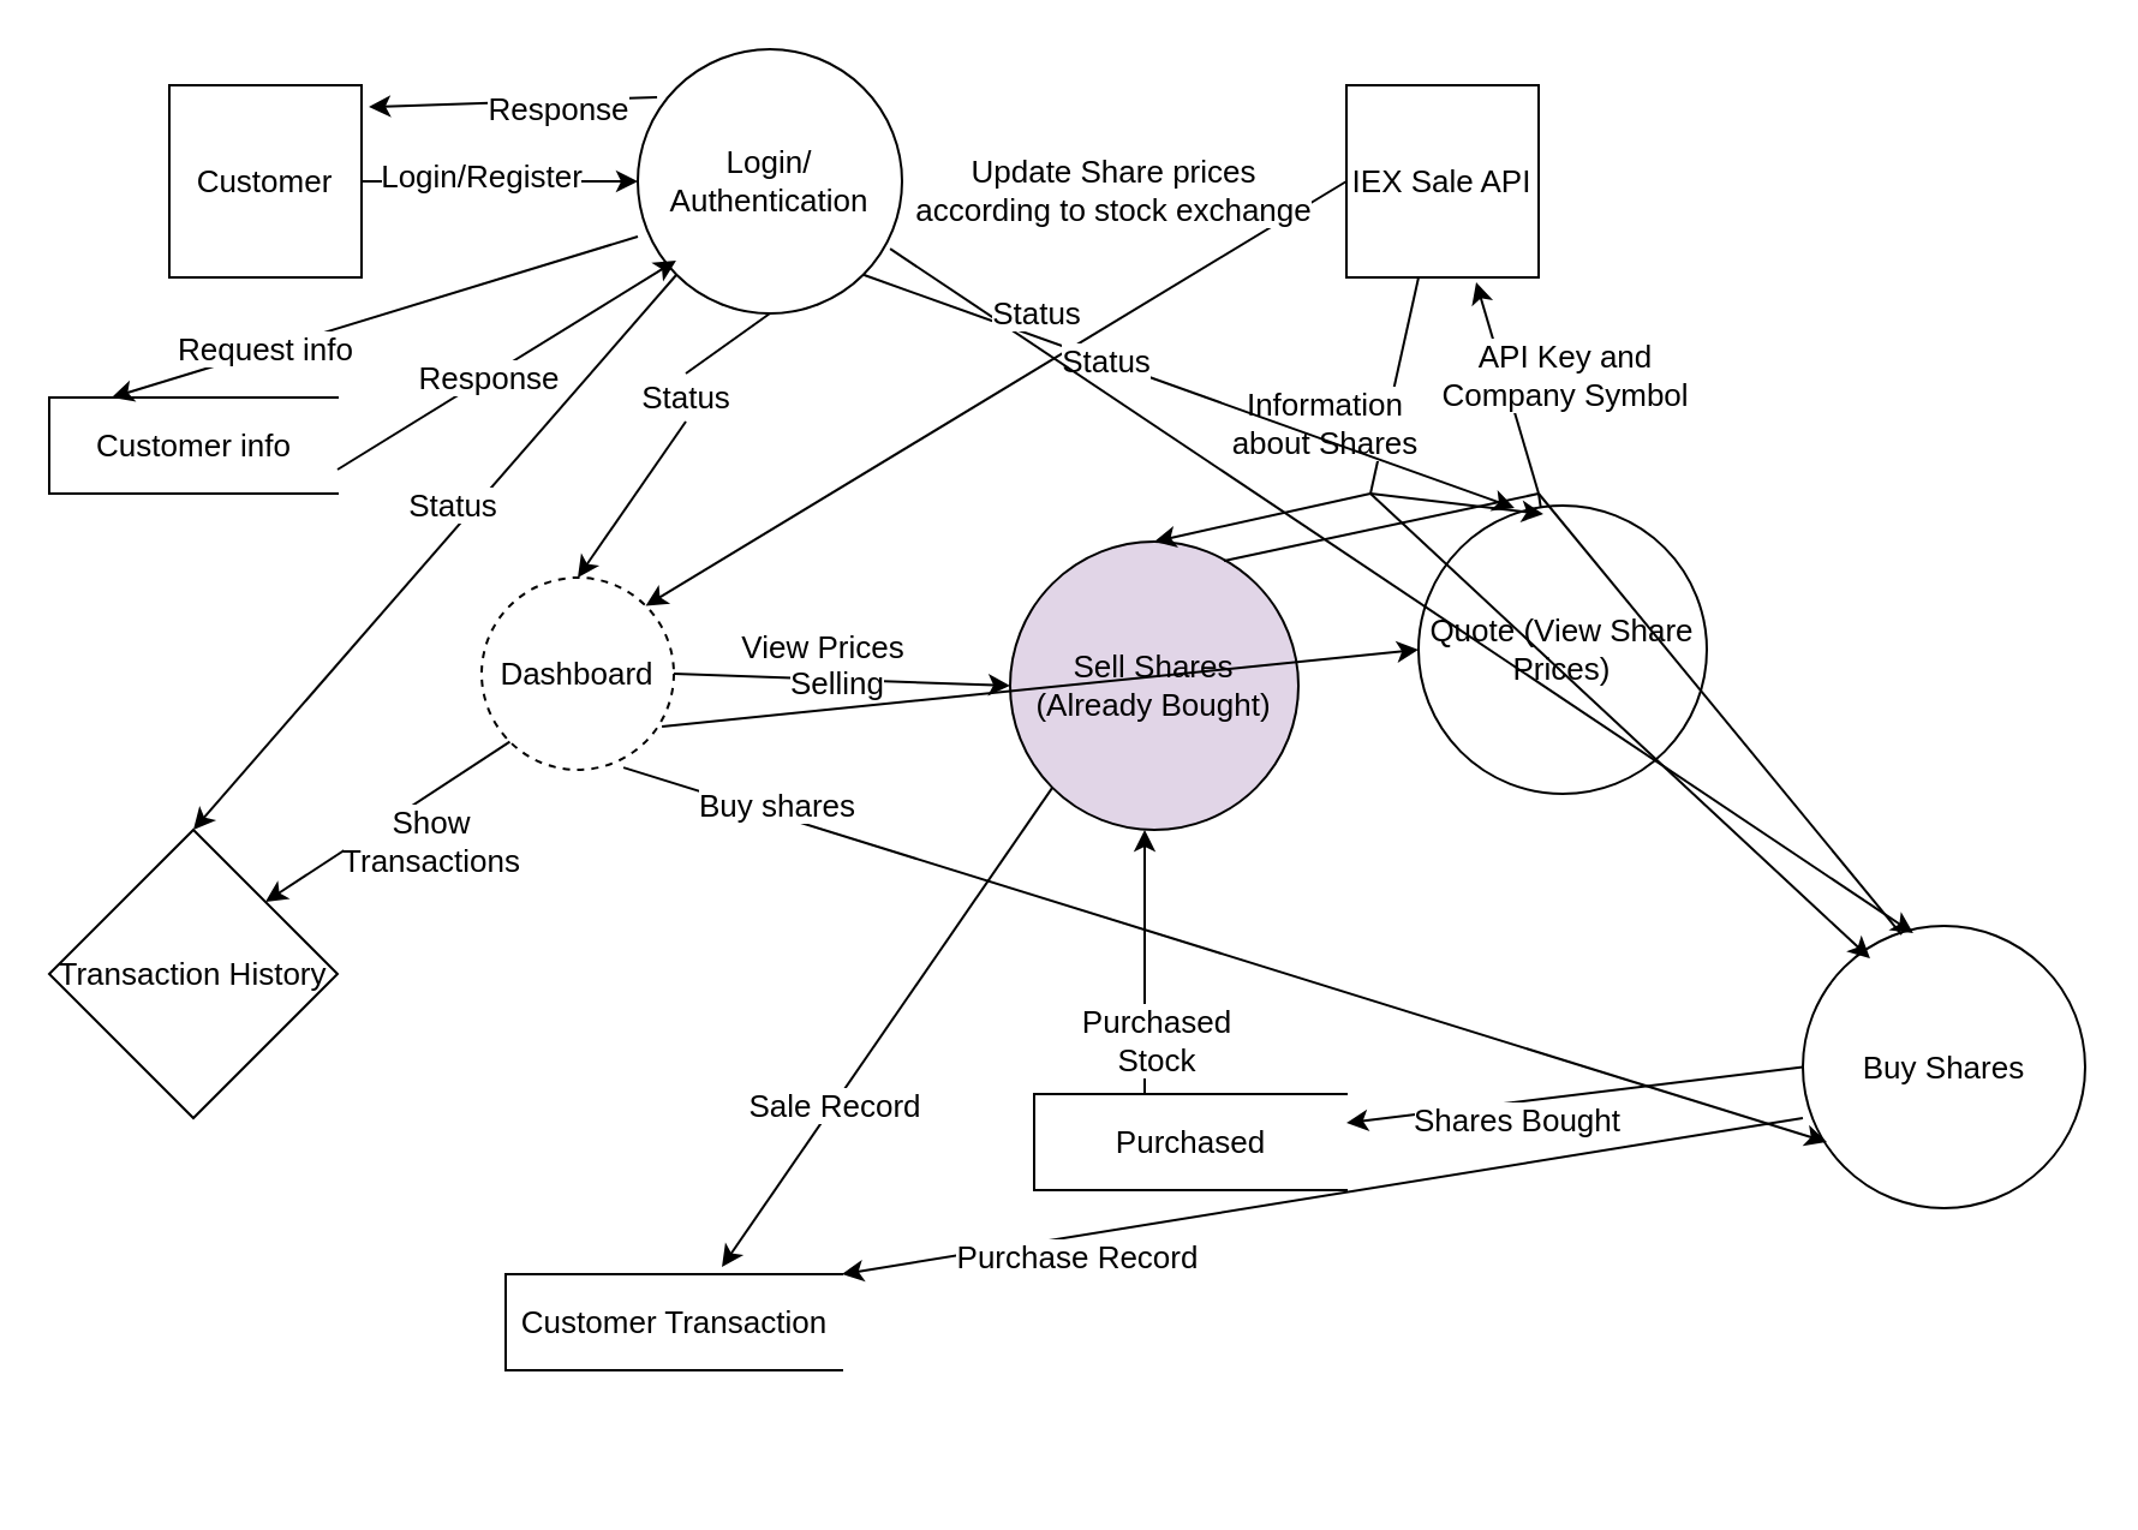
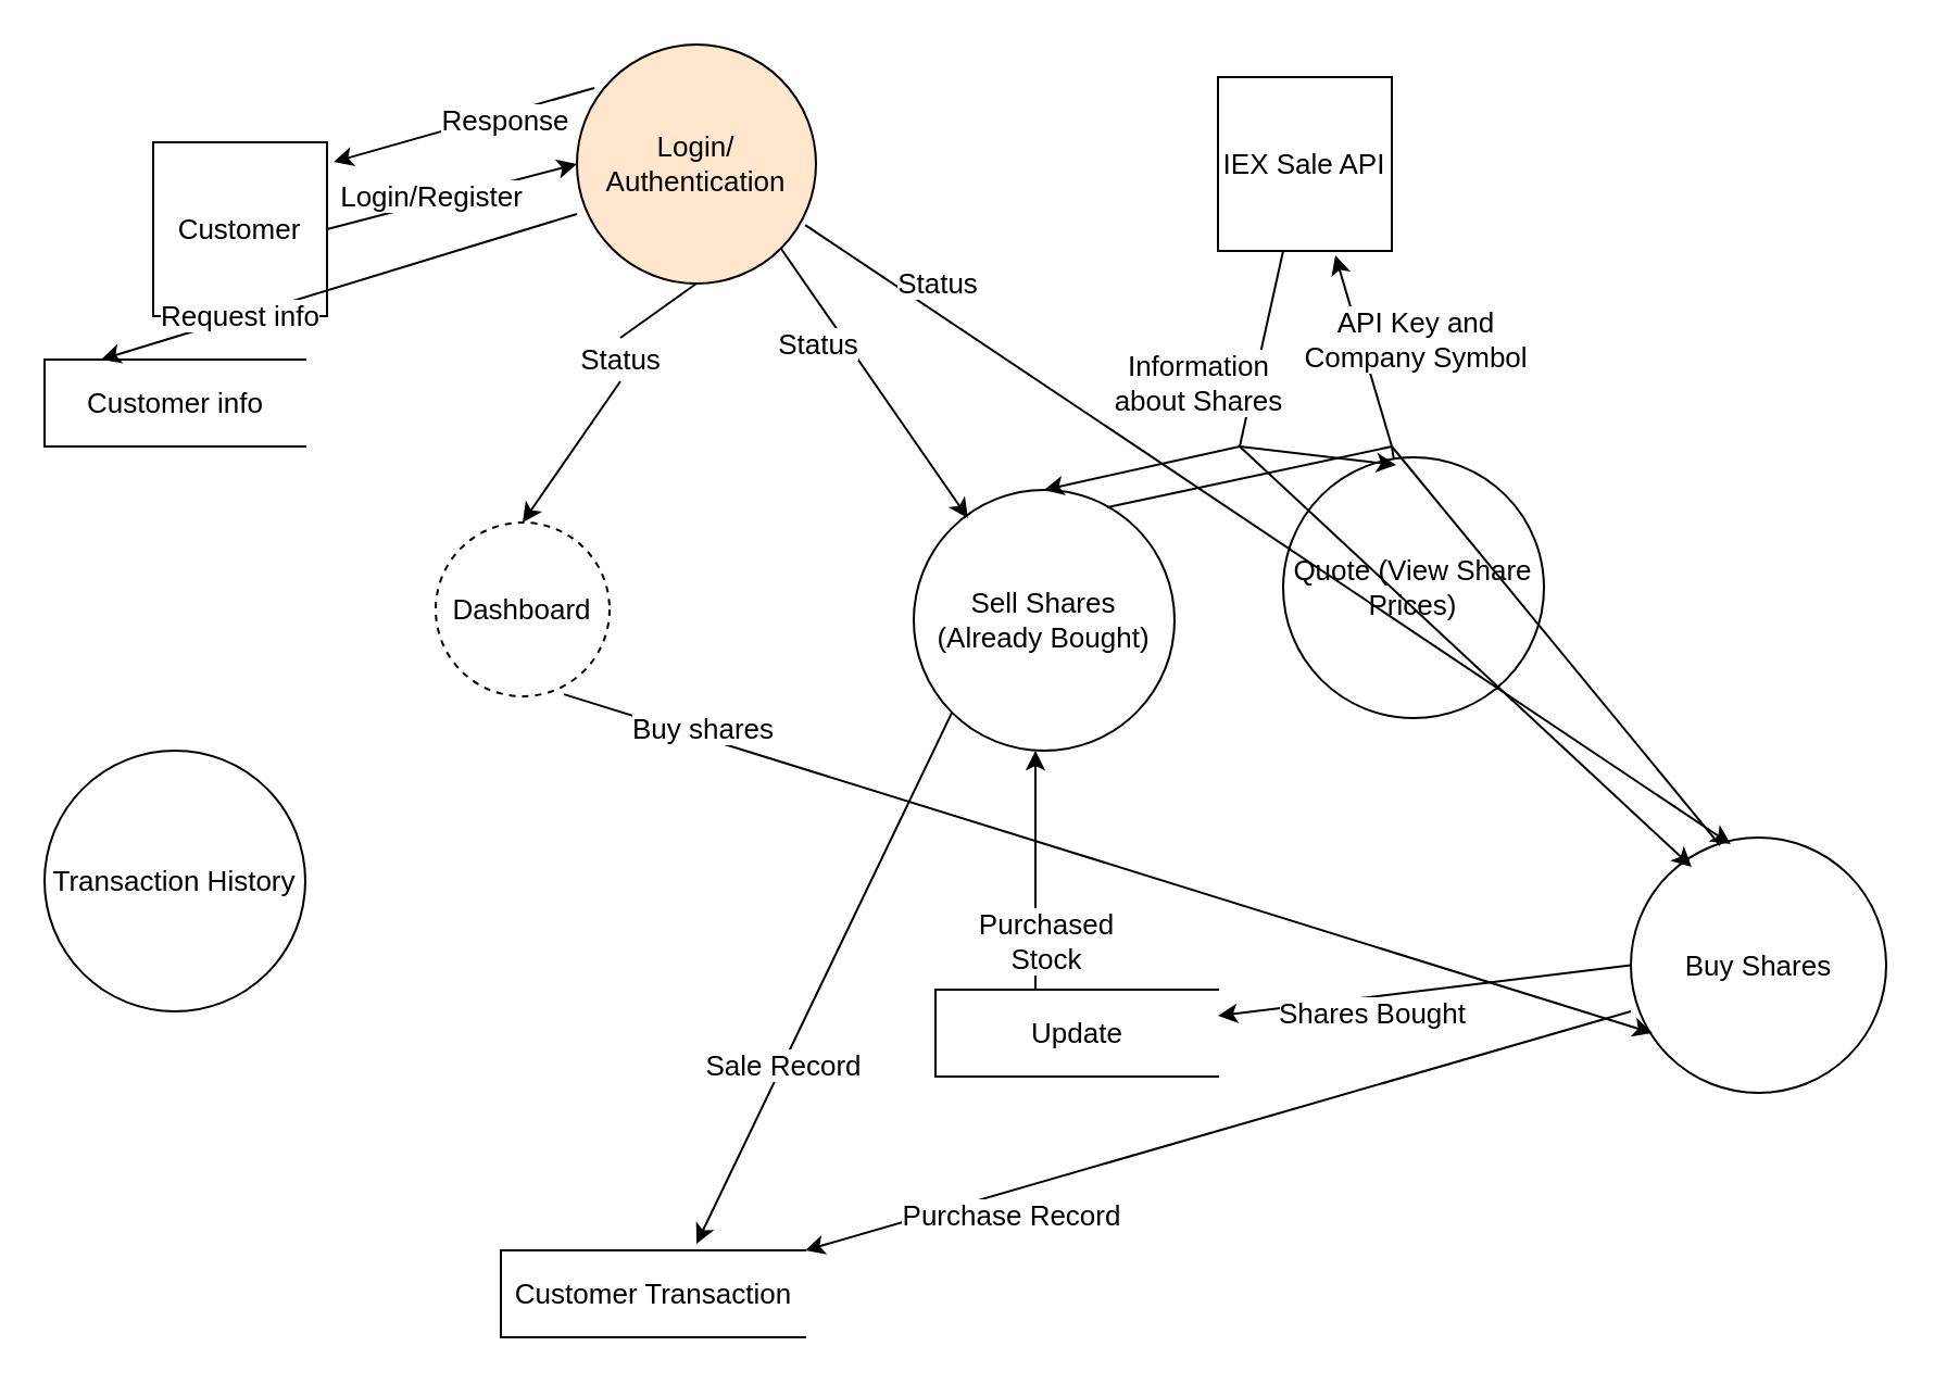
- <mxCell id="2" value="Customer" style="whiteSpace=wrap;html=1;aspect=fixed;fontSize=13;" parent="1" vertex="1"><mxGeometry x="70" y="35" width="80" height="80" as="geometry" /></mxCell>
+ <mxCell id="2" value="Customer" style="whiteSpace=wrap;html=1;aspect=fixed;fontSize=13;" parent="1" vertex="1"><mxGeometry x="70" y="65" width="80" height="80" as="geometry" /></mxCell>
- <mxCell id="4" value="Login/&lt;br&gt;Authentication" style="ellipse;whiteSpace=wrap;html=1;aspect=fixed;fontSize=13;" parent="1" vertex="1"><mxGeometry x="265" y="20" width="110" height="110" as="geometry" /></mxCell>
+ <mxCell id="4" value="Login/&lt;br&gt;Authentication" style="ellipse;whiteSpace=wrap;html=1;aspect=fixed;fontSize=13;fillColor=#ffe6cc;" parent="1" vertex="1"><mxGeometry x="265" y="20" width="110" height="110" as="geometry" /></mxCell>
- <mxCell id="58" value="" style="endArrow=classic;html=1;rounded=0;entryX=0.145;entryY=0.8;entryDx=0;entryDy=0;entryPerimeter=0;exitX=1;exitY=0.75;exitDx=0;exitDy=0;" edge="1" parent="1" source="9" target="4"><mxGeometry width="50" height="50" relative="1" as="geometry"><mxPoint x="80" y="255" as="sourcePoint" /><mxPoint x="80" y="275.711" as="targetPoint" /></mxGeometry></mxCell>
- <mxCell id="59" value="Response" style="edgeLabel;html=1;align=center;verticalAlign=middle;resizable=0;points=[];fontSize=13;" vertex="1" connectable="0" parent="58"><mxGeometry x="0.201" y="-1" relative="1" as="geometry"><mxPoint x="-22" y="13" as="offset" /></mxGeometry></mxCell>
- <mxCell id="42" value="" style="endArrow=classic;html=1;rounded=0;fontSize=13;exitX=1;exitY=1;exitDx=0;exitDy=0;entryX=0.333;entryY=0.008;entryDx=0;entryDy=0;entryPerimeter=0;" parent="1" source="4" target="8" edge="1"><mxGeometry width="50" height="50" relative="1" as="geometry"><mxPoint x="420" y="45" as="sourcePoint" /><mxPoint x="470" y="-5" as="targetPoint" /></mxGeometry></mxCell>
- <mxCell id="43" value="Status" style="edgeLabel;html=1;align=center;verticalAlign=middle;resizable=0;points=[];fontSize=13;" parent="42" vertex="1" connectable="0"><mxGeometry x="-0.257" relative="1" as="geometry"><mxPoint as="offset" /></mxGeometry></mxCell>
+ <mxCell id="40" value="" style="endArrow=classic;html=1;rounded=0;fontSize=13;exitX=1;exitY=1;exitDx=0;exitDy=0;entryX=0.208;entryY=0.108;entryDx=0;entryDy=0;entryPerimeter=0;" parent="1" source="4" target="5" edge="1"><mxGeometry width="50" height="50" relative="1" as="geometry"><mxPoint x="400" y="185" as="sourcePoint" /><mxPoint x="450" y="135" as="targetPoint" /></mxGeometry></mxCell>
+ <mxCell id="41" value="Status" style="edgeLabel;html=1;align=center;verticalAlign=middle;resizable=0;points=[];fontSize=13;" parent="40" vertex="1" connectable="0"><mxGeometry x="-0.6" y="-2" relative="1" as="geometry"><mxPoint x="1" y="18" as="offset" /></mxGeometry></mxCell>
- <mxCell id="27" value="" style="endArrow=classic;html=1;rounded=0;fontSize=13;exitX=0;exitY=0.5;exitDx=0;exitDy=0;entryX=1;entryY=0;entryDx=0;entryDy=0;" parent="1" source="3" target="7" edge="1"><mxGeometry width="50" height="50" relative="1" as="geometry"><mxPoint x="390" y="205" as="sourcePoint" /><mxPoint x="270" y="265" as="targetPoint" /></mxGeometry></mxCell>
- <mxCell id="28" value="Update Share prices &lt;br&gt;according to stock exchange" style="edgeLabel;html=1;align=center;verticalAlign=middle;resizable=0;points=[];fontSize=13;" parent="27" vertex="1" connectable="0"><mxGeometry x="0.147" y="4" relative="1" as="geometry"><mxPoint x="68" y="-101" as="offset" /></mxGeometry></mxCell>
- <mxCell id="38" value="" style="endArrow=classic;html=1;rounded=0;fontSize=13;entryX=0.5;entryY=0;entryDx=0;entryDy=0;exitX=0;exitY=1;exitDx=0;exitDy=0;" parent="1" source="4" target="35" edge="1"><mxGeometry width="50" height="50" relative="1" as="geometry"><mxPoint x="85" y="215" as="sourcePoint" /><mxPoint x="135" y="165" as="targetPoint" /></mxGeometry></mxCell>
- <mxCell id="39" value="Status" style="edgeLabel;html=1;align=center;verticalAlign=middle;resizable=0;points=[];fontSize=13;" parent="38" vertex="1" connectable="0"><mxGeometry x="-0.123" y="-8" relative="1" as="geometry"><mxPoint as="offset" /></mxGeometry></mxCell>
- <mxCell id="29" value="" style="endArrow=classic;html=1;rounded=0;fontSize=13;exitX=1;exitY=0.5;exitDx=0;exitDy=0;entryX=0;entryY=0.5;entryDx=0;entryDy=0;" parent="1" source="7" target="5" edge="1"><mxGeometry width="50" height="50" relative="1" as="geometry"><mxPoint x="390" y="395" as="sourcePoint" /><mxPoint x="440" y="345" as="targetPoint" /></mxGeometry></mxCell>
- <mxCell id="30" value="Selling" style="edgeLabel;html=1;align=center;verticalAlign=middle;resizable=0;points=[];fontSize=13;" parent="29" vertex="1" connectable="0"><mxGeometry x="-0.409" y="-3" relative="1" as="geometry"><mxPoint x="27" y="-1" as="offset" /></mxGeometry></mxCell>
- <mxCell id="5" value="Sell Shares (Already Bought)" style="ellipse;whiteSpace=wrap;html=1;aspect=fixed;fontSize=13;fillColor=#e1d5e7;" parent="1" vertex="1"><mxGeometry x="420" y="225" width="120" height="120" as="geometry" /></mxCell>
+ <mxCell id="5" value="Sell Shares (Already Bought)" style="ellipse;whiteSpace=wrap;html=1;aspect=fixed;fontSize=13;" parent="1" vertex="1"><mxGeometry x="420" y="225" width="120" height="120" as="geometry" /></mxCell>
- <mxCell id="31" value="" style="endArrow=classic;html=1;rounded=0;fontSize=13;entryX=0;entryY=0.5;entryDx=0;entryDy=0;exitX=0.938;exitY=0.775;exitDx=0;exitDy=0;exitPerimeter=0;" parent="1" source="7" target="8" edge="1"><mxGeometry width="50" height="50" relative="1" as="geometry"><mxPoint x="280" y="295" as="sourcePoint" /><mxPoint x="410" y="355" as="targetPoint" /></mxGeometry></mxCell>
- <mxCell id="32" value="View Prices" style="edgeLabel;html=1;align=center;verticalAlign=middle;resizable=0;points=[];fontSize=13;" parent="31" vertex="1" connectable="0"><mxGeometry x="-0.108" y="-5" relative="1" as="geometry"><mxPoint x="-74" y="-24" as="offset" /></mxGeometry></mxCell>
- <mxCell id="36" value="" style="endArrow=classic;html=1;rounded=0;fontSize=13;exitX=0;exitY=1;exitDx=0;exitDy=0;entryX=1;entryY=0;entryDx=0;entryDy=0;" parent="1" source="7" target="35" edge="1"><mxGeometry width="50" height="50" relative="1" as="geometry"><mxPoint x="390" y="395" as="sourcePoint" /><mxPoint x="440" y="345" as="targetPoint" /></mxGeometry></mxCell>
- <mxCell id="37" value="Show &lt;br&gt;Transactions" style="edgeLabel;html=1;align=center;verticalAlign=middle;resizable=0;points=[];fontSize=13;" parent="36" vertex="1" connectable="0"><mxGeometry x="-0.348" relative="1" as="geometry"><mxPoint y="19" as="offset" /></mxGeometry></mxCell>
- <mxCell id="35" value="Transaction History" style="rhombus;whiteSpace=wrap;html=1;aspect=fixed;fontSize=13;" parent="1" vertex="1"><mxGeometry x="20" y="345" width="120" height="120" as="geometry" /></mxCell>
+ <mxCell id="35" value="Transaction History" style="ellipse;whiteSpace=wrap;html=1;aspect=fixed;fontSize=13;" parent="1" vertex="1"><mxGeometry x="20" y="345" width="120" height="120" as="geometry" /></mxCell>
- <mxCell id="18" value="Purchased" style="html=1;dashed=0;whitespace=wrap;shape=partialRectangle;right=0;fontSize=13;" parent="1" vertex="1"><mxGeometry x="430" y="455" width="130" height="40" as="geometry" /></mxCell>
+ <mxCell id="18" value="Update" style="html=1;dashed=0;whitespace=wrap;shape=partialRectangle;right=0;fontSize=13;" parent="1" vertex="1"><mxGeometry x="430" y="455" width="130" height="40" as="geometry" /></mxCell>
- <mxCell id="10" value="Customer Transaction" style="html=1;dashed=0;whitespace=wrap;shape=partialRectangle;right=0;fontSize=13;" parent="1" vertex="1"><mxGeometry x="210" y="530" width="140" height="40" as="geometry" /></mxCell>
+ <mxCell id="10" value="Customer Transaction" style="html=1;dashed=0;whitespace=wrap;shape=partialRectangle;right=0;fontSize=13;" parent="1" vertex="1"><mxGeometry x="230" y="575" width="140" height="40" as="geometry" /></mxCell>
